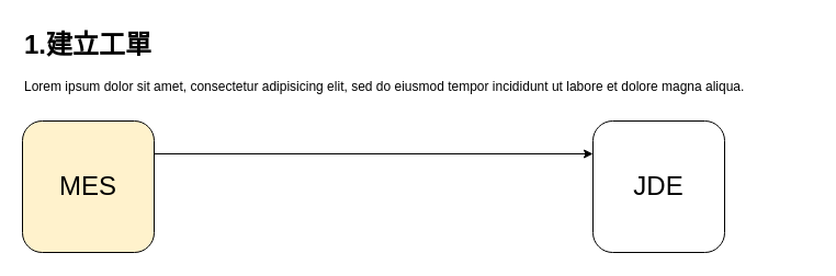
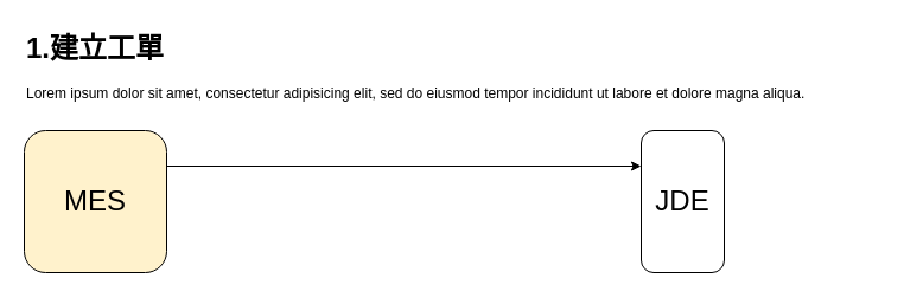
- <mxCell id="4" value="&lt;font style=&quot;font-size: 24px;&quot;&gt;JDE&lt;/font&gt;" style="rounded=1;whiteSpace=wrap;html=1;" vertex="1" parent="1"><mxGeometry x="540" y="110" width="120" height="120" as="geometry" /></mxCell>
+ <mxCell id="4" value="&lt;font style=&quot;font-size: 24px;&quot;&gt;JDE&lt;/font&gt;" style="rounded=1;whiteSpace=wrap;html=1;" vertex="1" parent="1"><mxGeometry x="540" y="110" width="70" height="120" as="geometry" /></mxCell>
